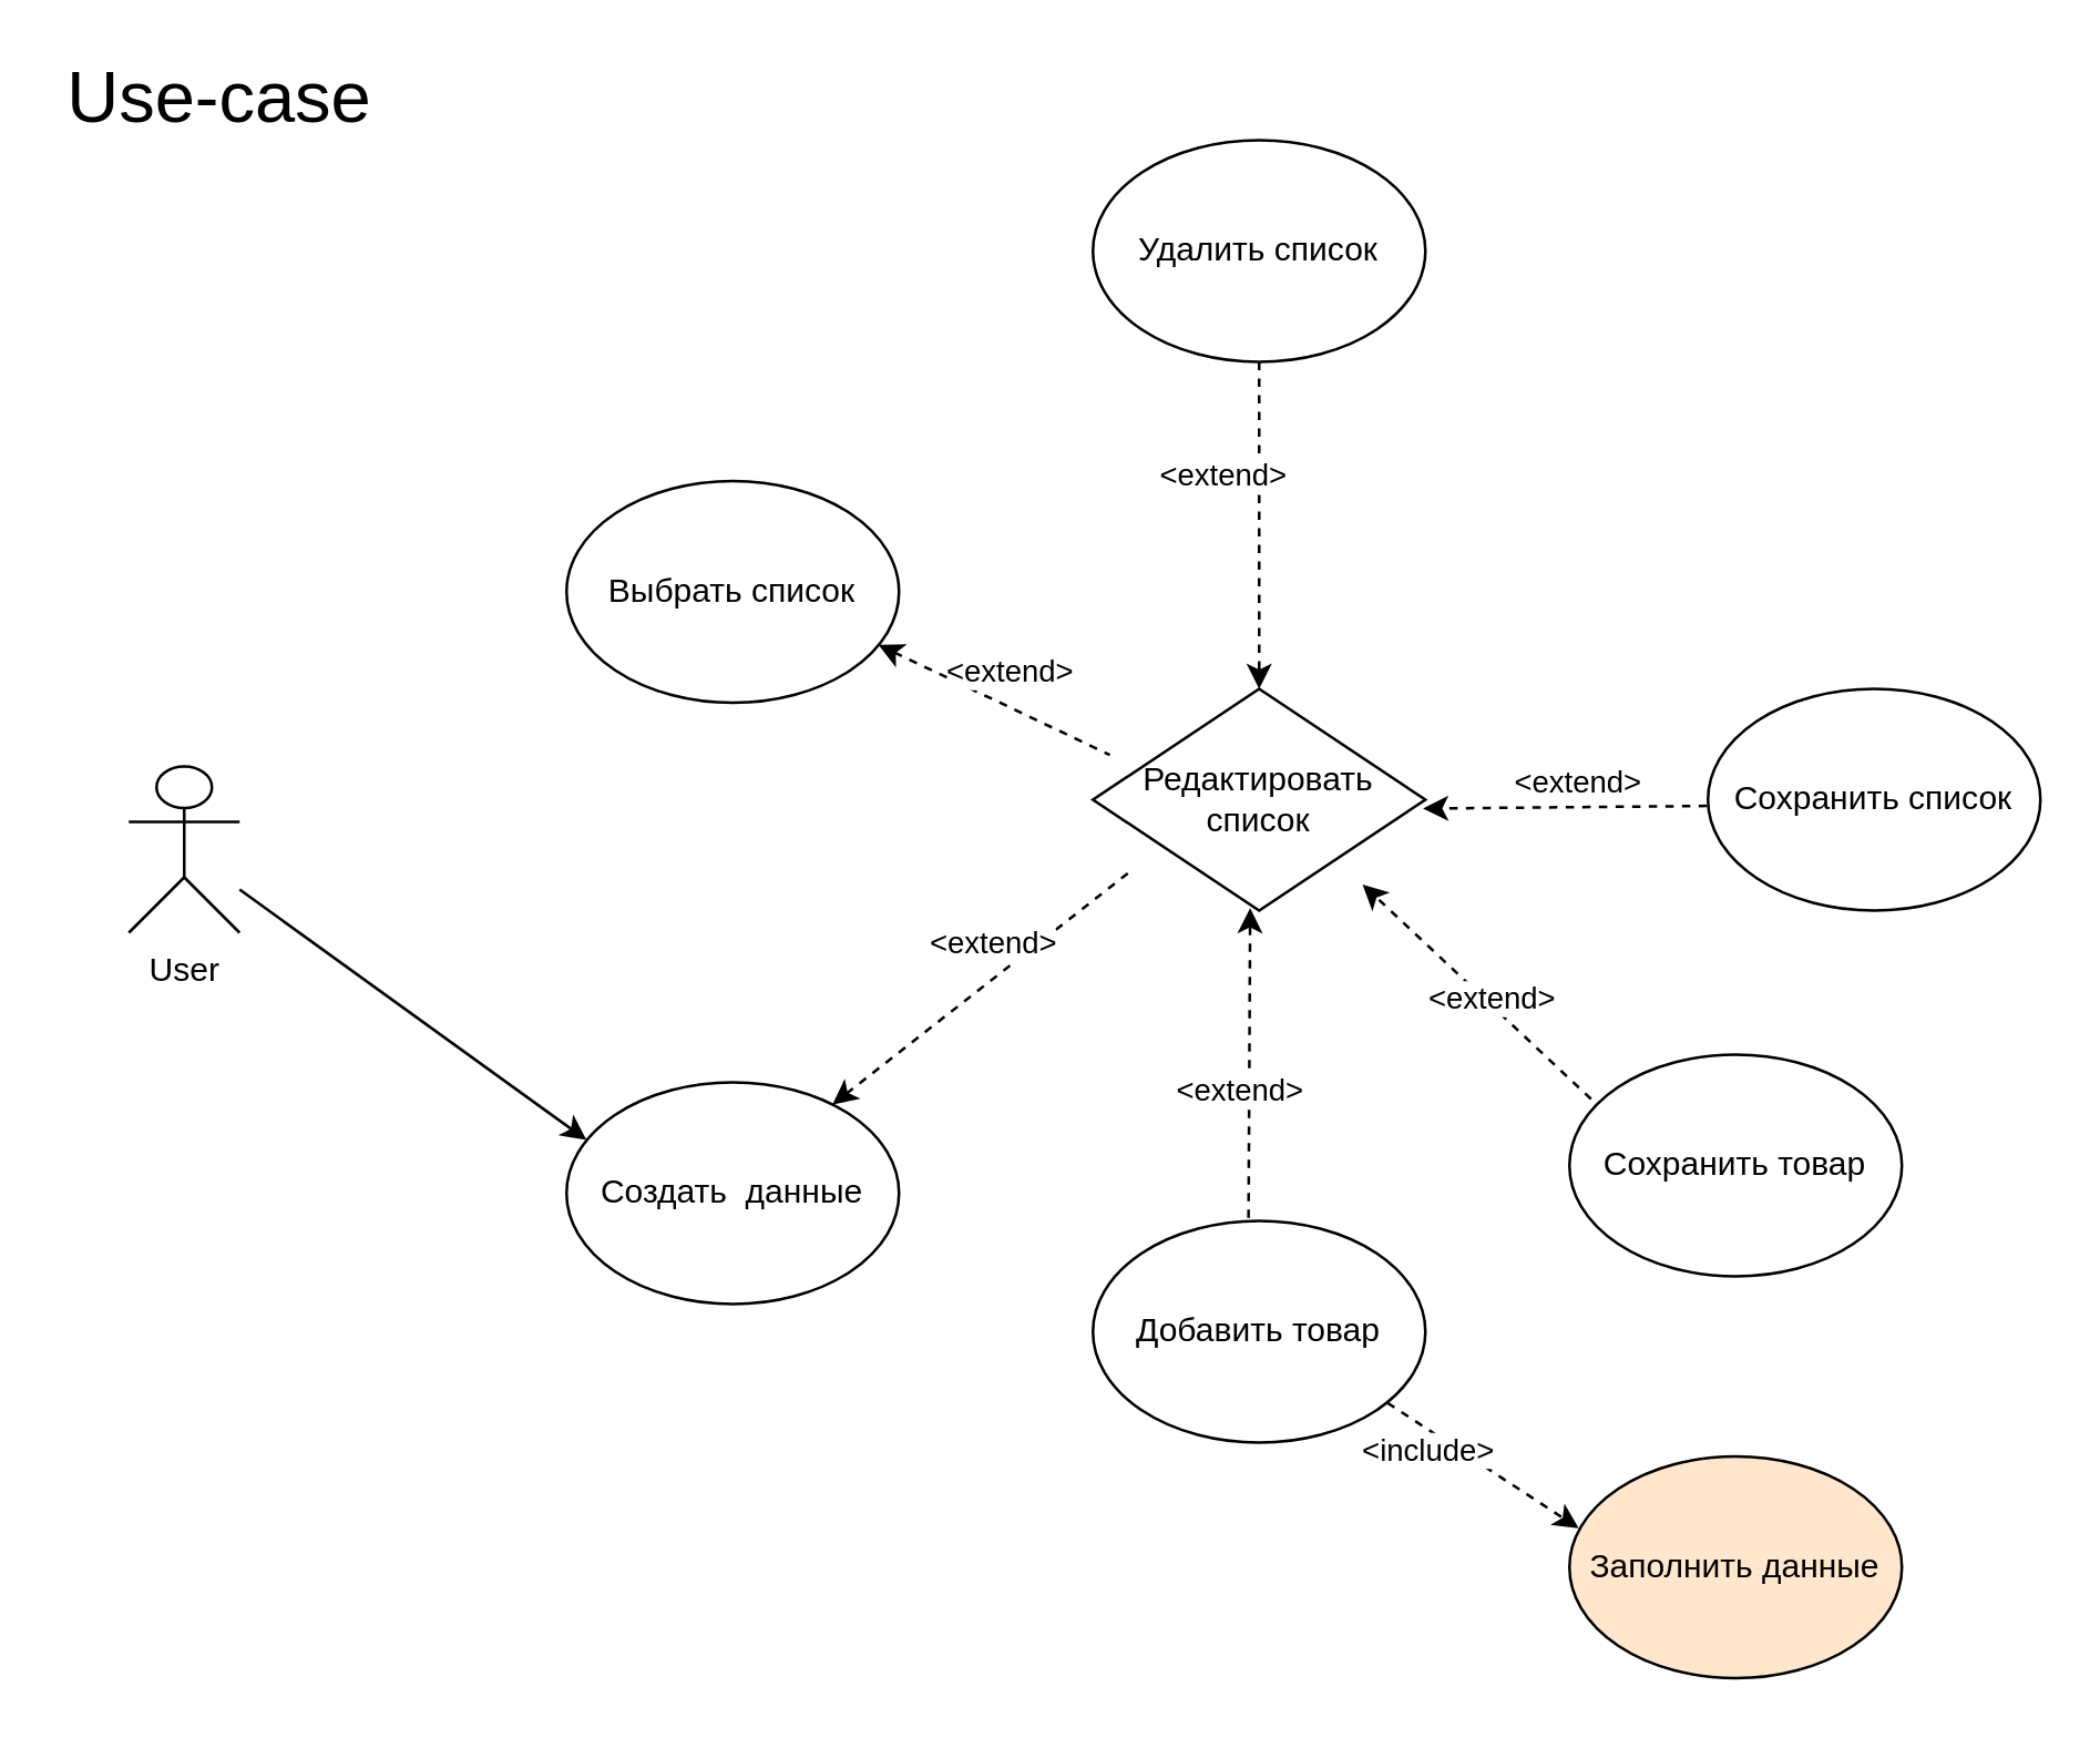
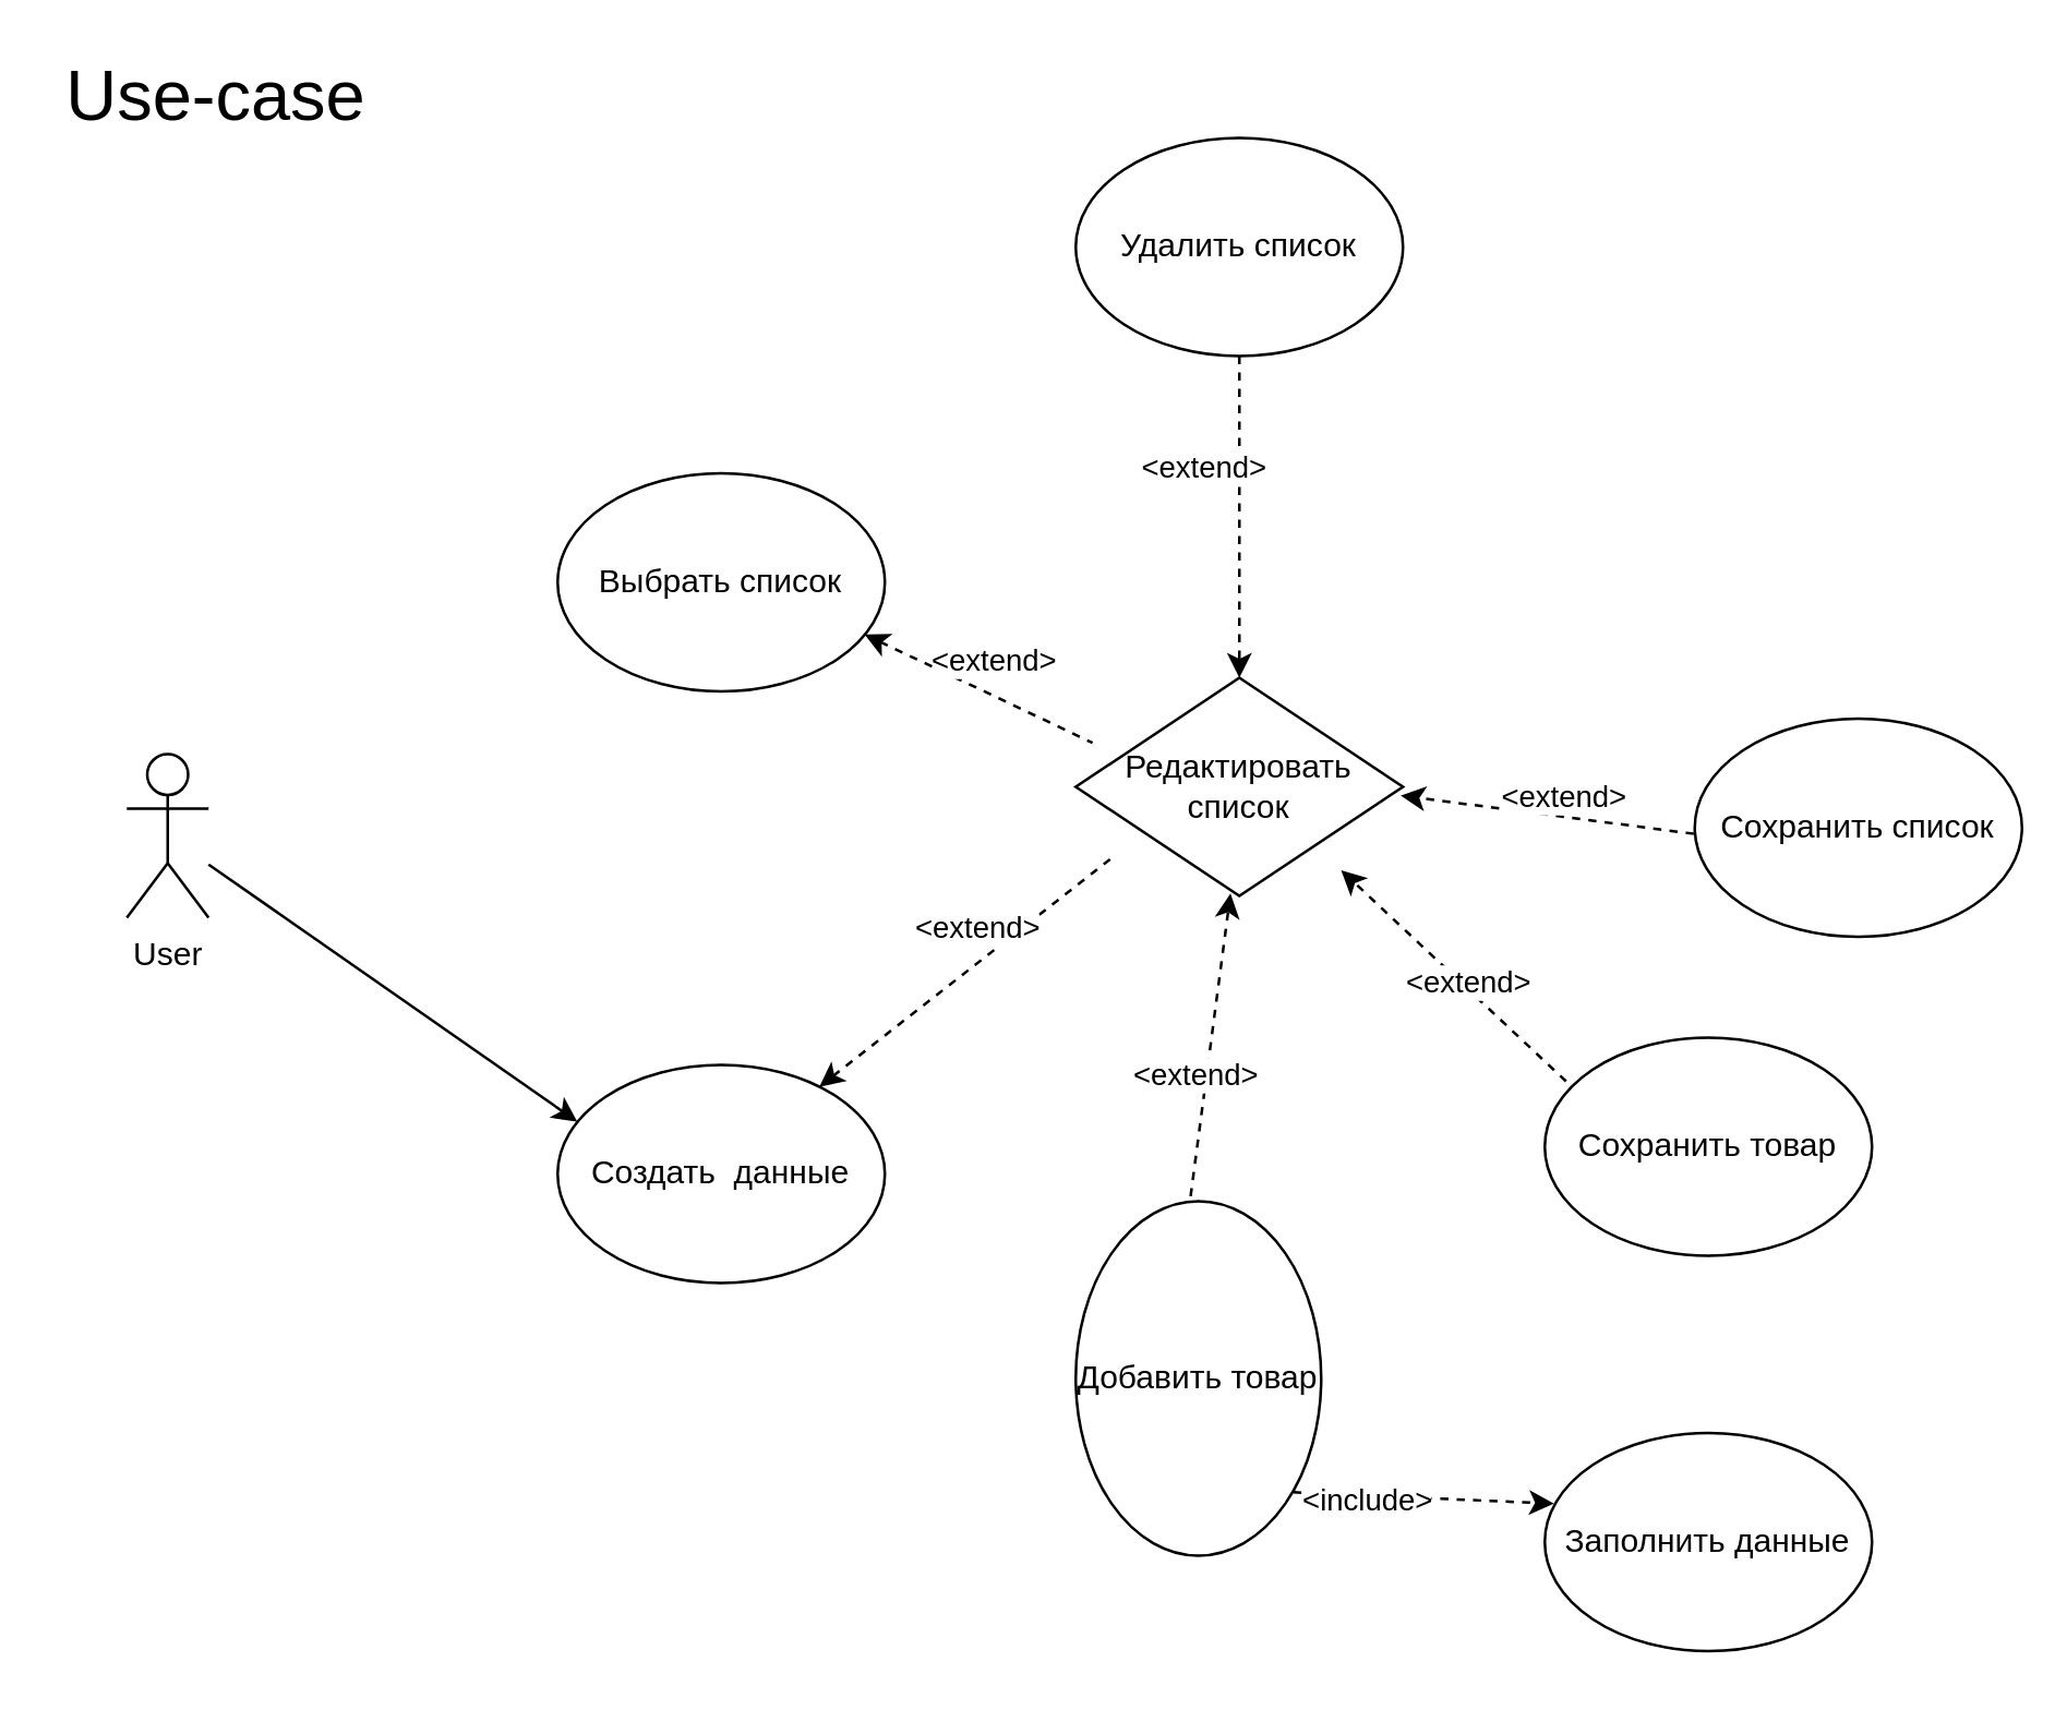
- <mxCell id="14" value="Сохранить список" style="ellipse;whiteSpace=wrap;html=1;" parent="1" vertex="1"><mxGeometry x="616" y="248" width="120" height="80" as="geometry" /></mxCell>
+ <mxCell id="14" value="Сохранить список" style="ellipse;whiteSpace=wrap;html=1;" parent="1" vertex="1"><mxGeometry x="621" y="263" width="120" height="80" as="geometry" /></mxCell>
- <mxCell id="15" value="User" style="shape=umlActor;verticalLabelPosition=bottom;verticalAlign=top;html=1;outlineConnect=0;" parent="1" vertex="1"><mxGeometry x="46" y="276" width="40" height="60" as="geometry" /></mxCell>
+ <mxCell id="15" value="User" style="shape=umlActor;verticalLabelPosition=bottom;verticalAlign=top;html=1;outlineConnect=0;" parent="1" vertex="1"><mxGeometry x="46" y="276" width="30" height="60" as="geometry" /></mxCell>
- <mxCell id="8" value="Добавить товар" style="ellipse;whiteSpace=wrap;html=1;" parent="1" vertex="1"><mxGeometry x="394" y="440" width="120" height="80" as="geometry" /></mxCell>
+ <mxCell id="8" value="Добавить товар" style="ellipse;whiteSpace=wrap;html=1;" parent="1" vertex="1"><mxGeometry x="394" y="440" width="90" height="130" as="geometry" /></mxCell>
- <mxCell id="26" value="Заполнить данные" style="ellipse;whiteSpace=wrap;html=1;fillColor=#ffe6cc;" vertex="1" parent="1"><mxGeometry x="566" y="525" width="120" height="80" as="geometry" /></mxCell>
+ <mxCell id="26" value="Заполнить данные" style="ellipse;whiteSpace=wrap;html=1;" vertex="1" parent="1"><mxGeometry x="566" y="525" width="120" height="80" as="geometry" /></mxCell>
